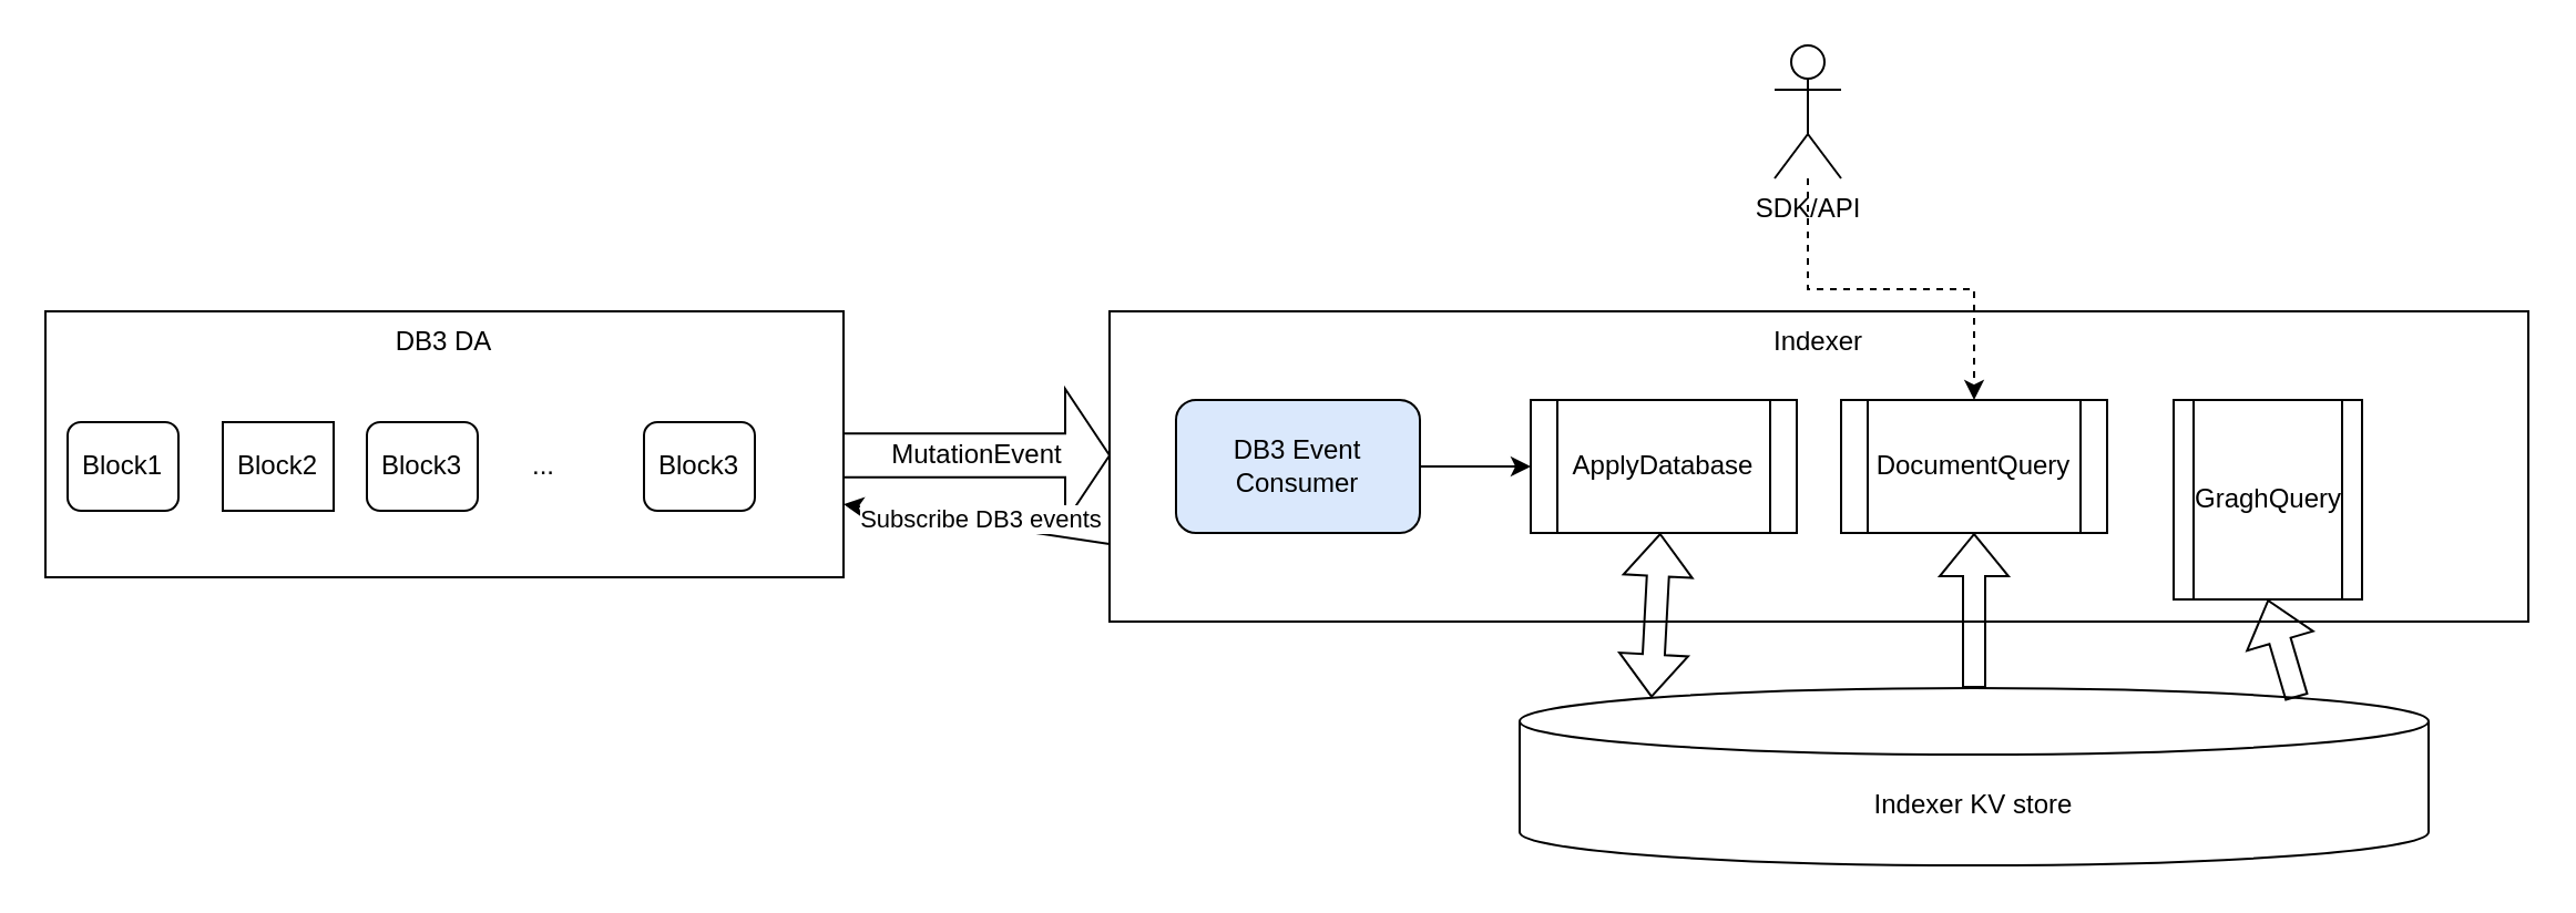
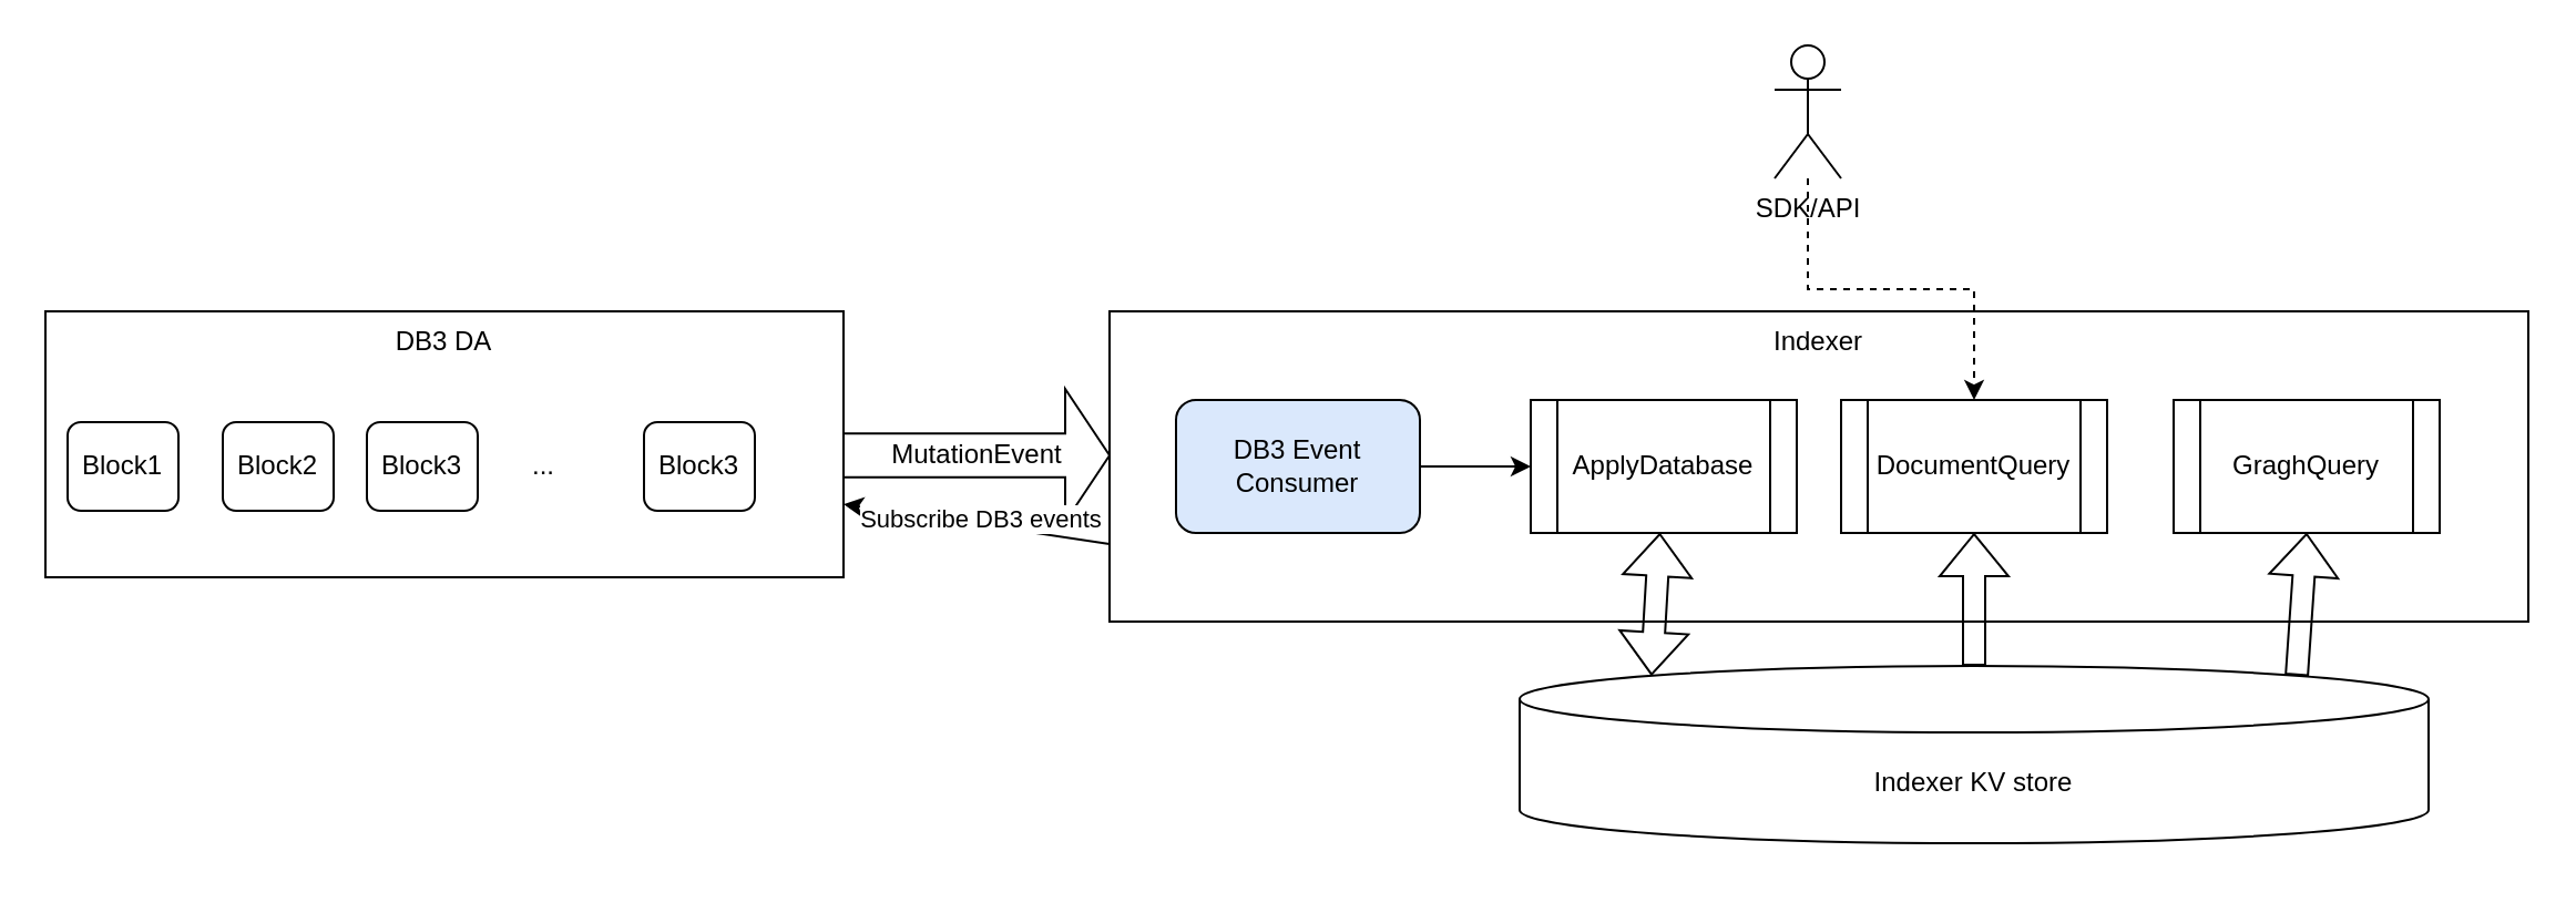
- <mxCell id="4" value="Block2" style="whiteSpace=wrap;html=1;rounded=0;" vertex="1" parent="1"><mxGeometry x="100" y="190" width="50" height="40" as="geometry" /></mxCell>
+ <mxCell id="4" value="Block2" style="rounded=1;whiteSpace=wrap;html=1;" vertex="1" parent="1"><mxGeometry x="100" y="190" width="50" height="40" as="geometry" /></mxCell>
- <mxCell id="17" value="GraghQuery" style="shape=process;whiteSpace=wrap;html=1;backgroundOutline=1;" vertex="1" parent="1"><mxGeometry x="980" y="180" width="85" height="90" as="geometry" /></mxCell>
+ <mxCell id="17" value="GraghQuery" style="shape=process;whiteSpace=wrap;html=1;backgroundOutline=1;" vertex="1" parent="1"><mxGeometry x="980" y="180" width="120" height="60" as="geometry" /></mxCell>
- <mxCell id="13" value="Indexer KV store" style="shape=cylinder3;whiteSpace=wrap;html=1;boundedLbl=1;backgroundOutline=1;size=15;" vertex="1" parent="1"><mxGeometry x="685" y="310" width="410" height="80" as="geometry" /></mxCell>
+ <mxCell id="13" value="Indexer KV store" style="shape=cylinder3;whiteSpace=wrap;html=1;boundedLbl=1;backgroundOutline=1;size=15;" vertex="1" parent="1"><mxGeometry x="685" y="300" width="410" height="80" as="geometry" /></mxCell>
